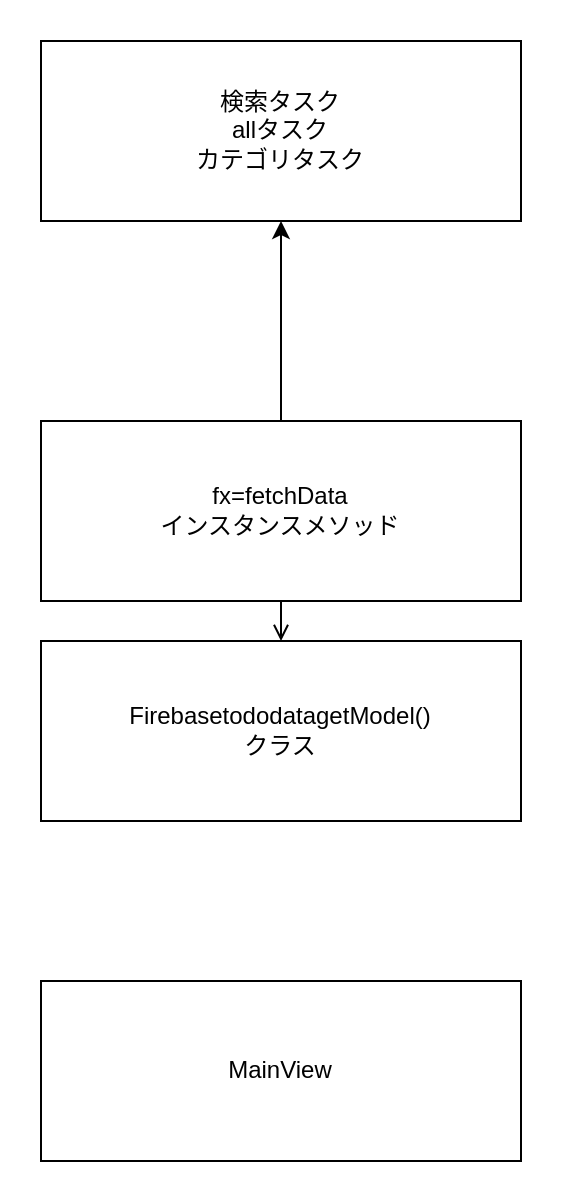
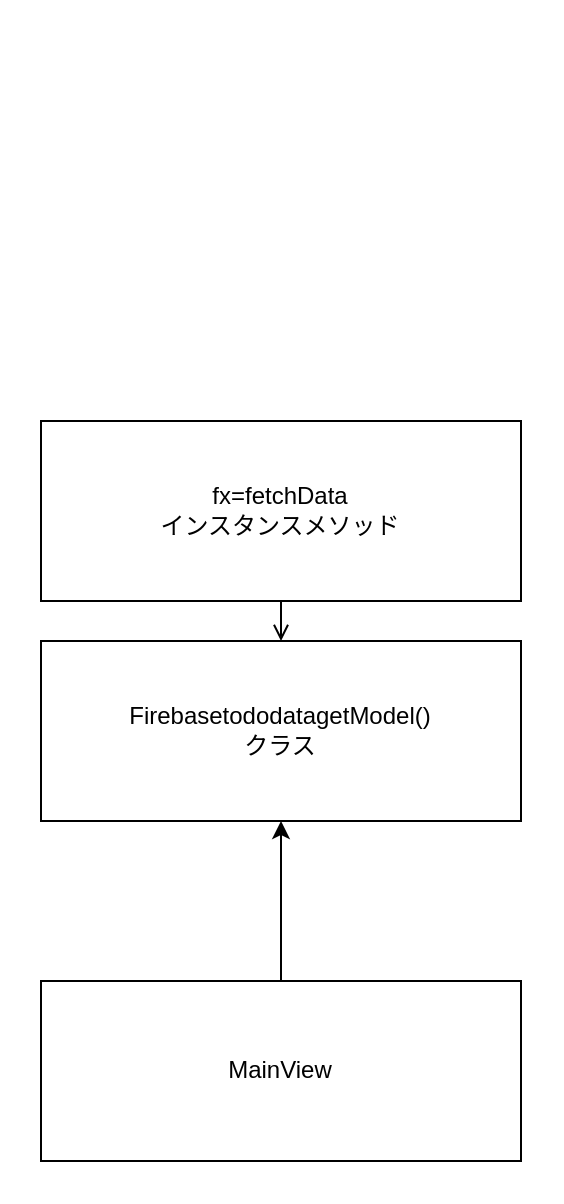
- <mxCell id="2" value="検索タスク&lt;br&gt;allタスク&lt;br&gt;カテゴリタスク&lt;br&gt;" style="whiteSpace=wrap;html=1;" vertex="1" parent="1"><mxGeometry x="20" y="20" width="240" height="90" as="geometry" /></mxCell>
- <mxCell id="3" value="" style="edgeStyle=none;html=1;" edge="1" parent="1" source="5" target="2"><mxGeometry relative="1" as="geometry" /></mxCell>
+ <mxCell id="6" value="" style="edgeStyle=none;html=1;entryX=0.5;entryY=1;entryDx=0;entryDy=0;" edge="1" parent="1" source="7" target="8"><mxGeometry relative="1" as="geometry"><mxPoint x="130" y="430" as="targetPoint" /></mxGeometry></mxCell>
